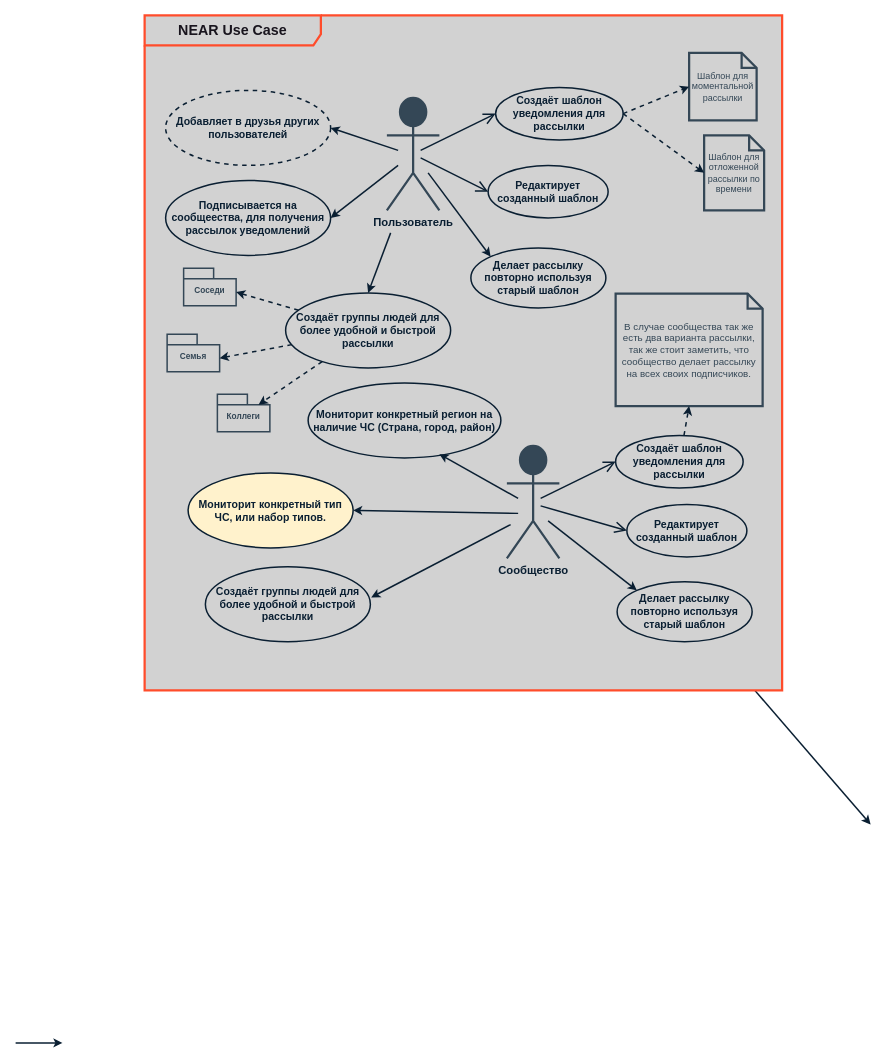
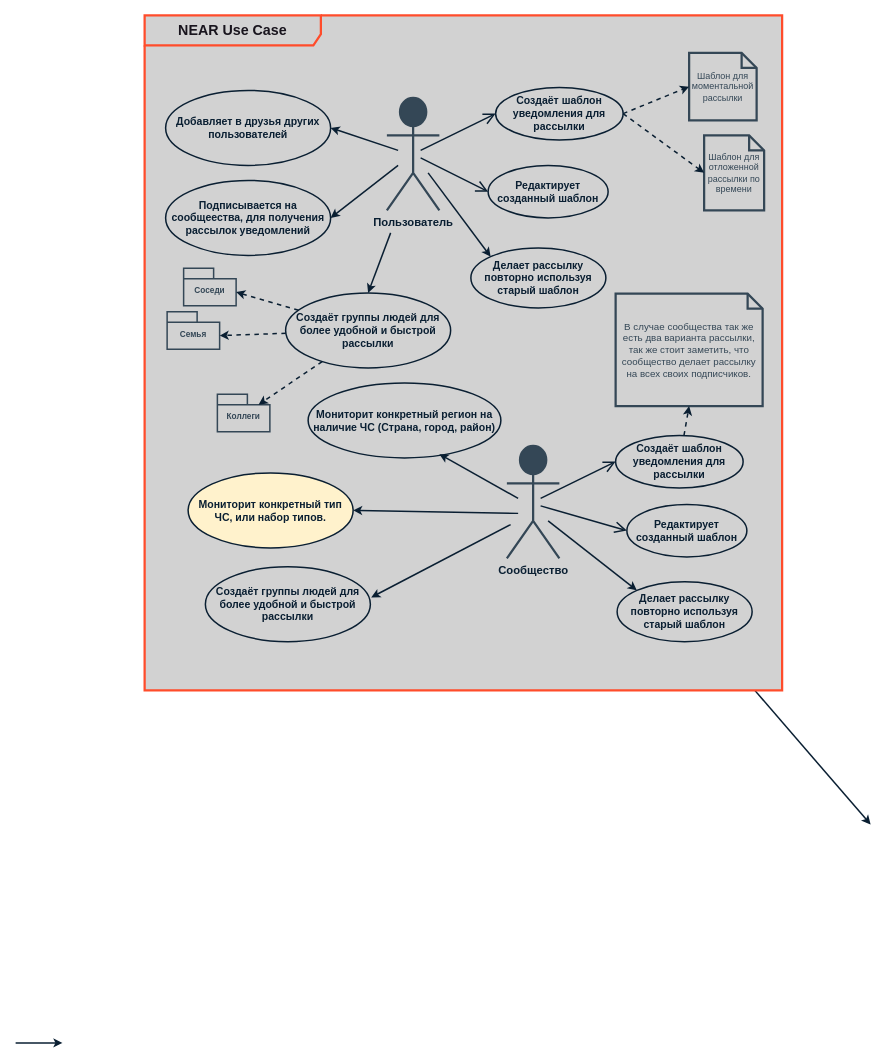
- <mxCell id="19" value="&lt;font color=&quot;#0a1f32&quot;&gt;&lt;span style=&quot;font-size: 14px;&quot;&gt;&lt;b&gt;Добавляет в друзья других пользователей&lt;/b&gt;&lt;/span&gt;&lt;/font&gt;" style="ellipse;whiteSpace=wrap;html=1;fillColor=#D2D2D2;strokeColor=#0A1F32;strokeWidth=2;dashed=1;" vertex="1" parent="1"><mxGeometry x="220" y="120" width="220" height="100" as="geometry" /></mxCell>
+ <mxCell id="19" value="&lt;font color=&quot;#0a1f32&quot;&gt;&lt;span style=&quot;font-size: 14px;&quot;&gt;&lt;b&gt;Добавляет в друзья других пользователей&lt;/b&gt;&lt;/span&gt;&lt;/font&gt;" style="ellipse;whiteSpace=wrap;html=1;fillColor=#D2D2D2;strokeColor=#0A1F32;strokeWidth=2;" vertex="1" parent="1"><mxGeometry x="220" y="120" width="220" height="100" as="geometry" /></mxCell>
- <mxCell id="23" value="Семья" style="shape=folder;fontStyle=1;spacingTop=10;tabWidth=40;tabHeight=14;tabPosition=left;html=1;whiteSpace=wrap;fontFamily=Helvetica;fontSize=11;fontColor=#344756;strokeWidth=2;strokeColor=#344756;fillColor=none;" vertex="1" parent="1"><mxGeometry x="222" y="445" width="70" height="50" as="geometry" /></mxCell>
+ <mxCell id="23" value="Семья" style="shape=folder;fontStyle=1;spacingTop=10;tabWidth=40;tabHeight=14;tabPosition=left;html=1;whiteSpace=wrap;fontFamily=Helvetica;fontSize=11;fontColor=#344756;strokeWidth=2;strokeColor=#344756;fillColor=none;" vertex="1" parent="1"><mxGeometry x="222" y="415" width="70" height="50" as="geometry" /></mxCell>
